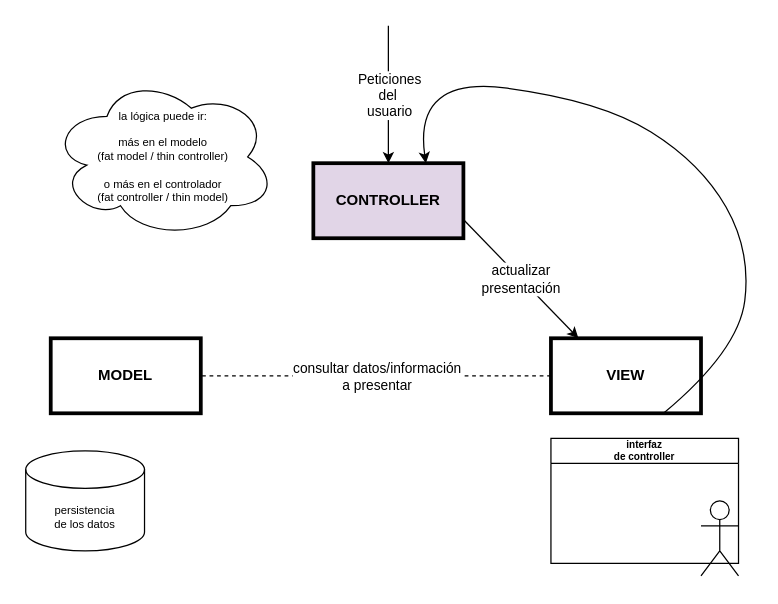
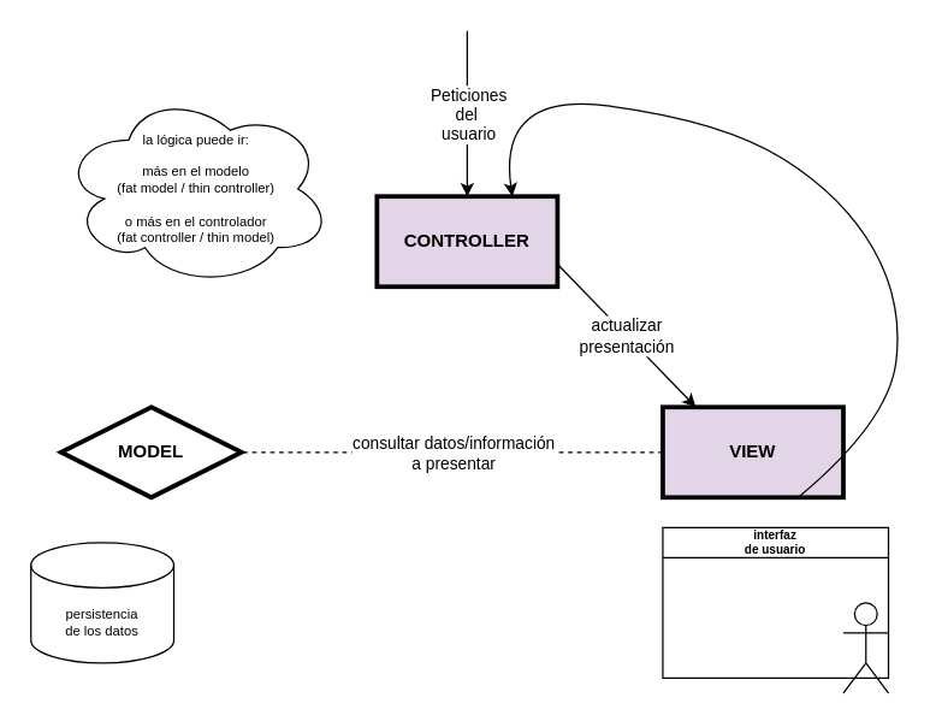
- <mxCell id="5" value="MODEL" style="rounded=0;whiteSpace=wrap;html=1;fontStyle=1;strokeWidth=3;" parent="1" vertex="1"><mxGeometry x="40" y="270" width="120" height="60" as="geometry" /></mxCell>
+ <mxCell id="5" value="MODEL" style="rhombus;whiteSpace=wrap;html=1;fontStyle=1;strokeWidth=3;" parent="1" vertex="1"><mxGeometry x="40" y="270" width="120" height="60" as="geometry" /></mxCell>
- <mxCell id="6" value="VIEW" style="rounded=0;whiteSpace=wrap;html=1;fontStyle=1;strokeWidth=3;" parent="1" vertex="1"><mxGeometry x="440" y="270" width="120" height="60" as="geometry" /></mxCell>
+ <mxCell id="6" value="VIEW" style="rounded=0;whiteSpace=wrap;html=1;fontStyle=1;strokeWidth=3;fillColor=#e1d5e7;" parent="1" vertex="1"><mxGeometry x="440" y="270" width="120" height="60" as="geometry" /></mxCell>
- <mxCell id="12" value="interfaz&#10;de controller" style="swimlane;startSize=20;fontSize=8;" parent="1" vertex="1"><mxGeometry x="440" y="350" width="150" height="100" as="geometry" /></mxCell>
+ <mxCell id="12" value="interfaz&#10;de usuario" style="swimlane;startSize=20;fontSize=8;" parent="1" vertex="1"><mxGeometry x="440" y="350" width="150" height="100" as="geometry" /></mxCell>
